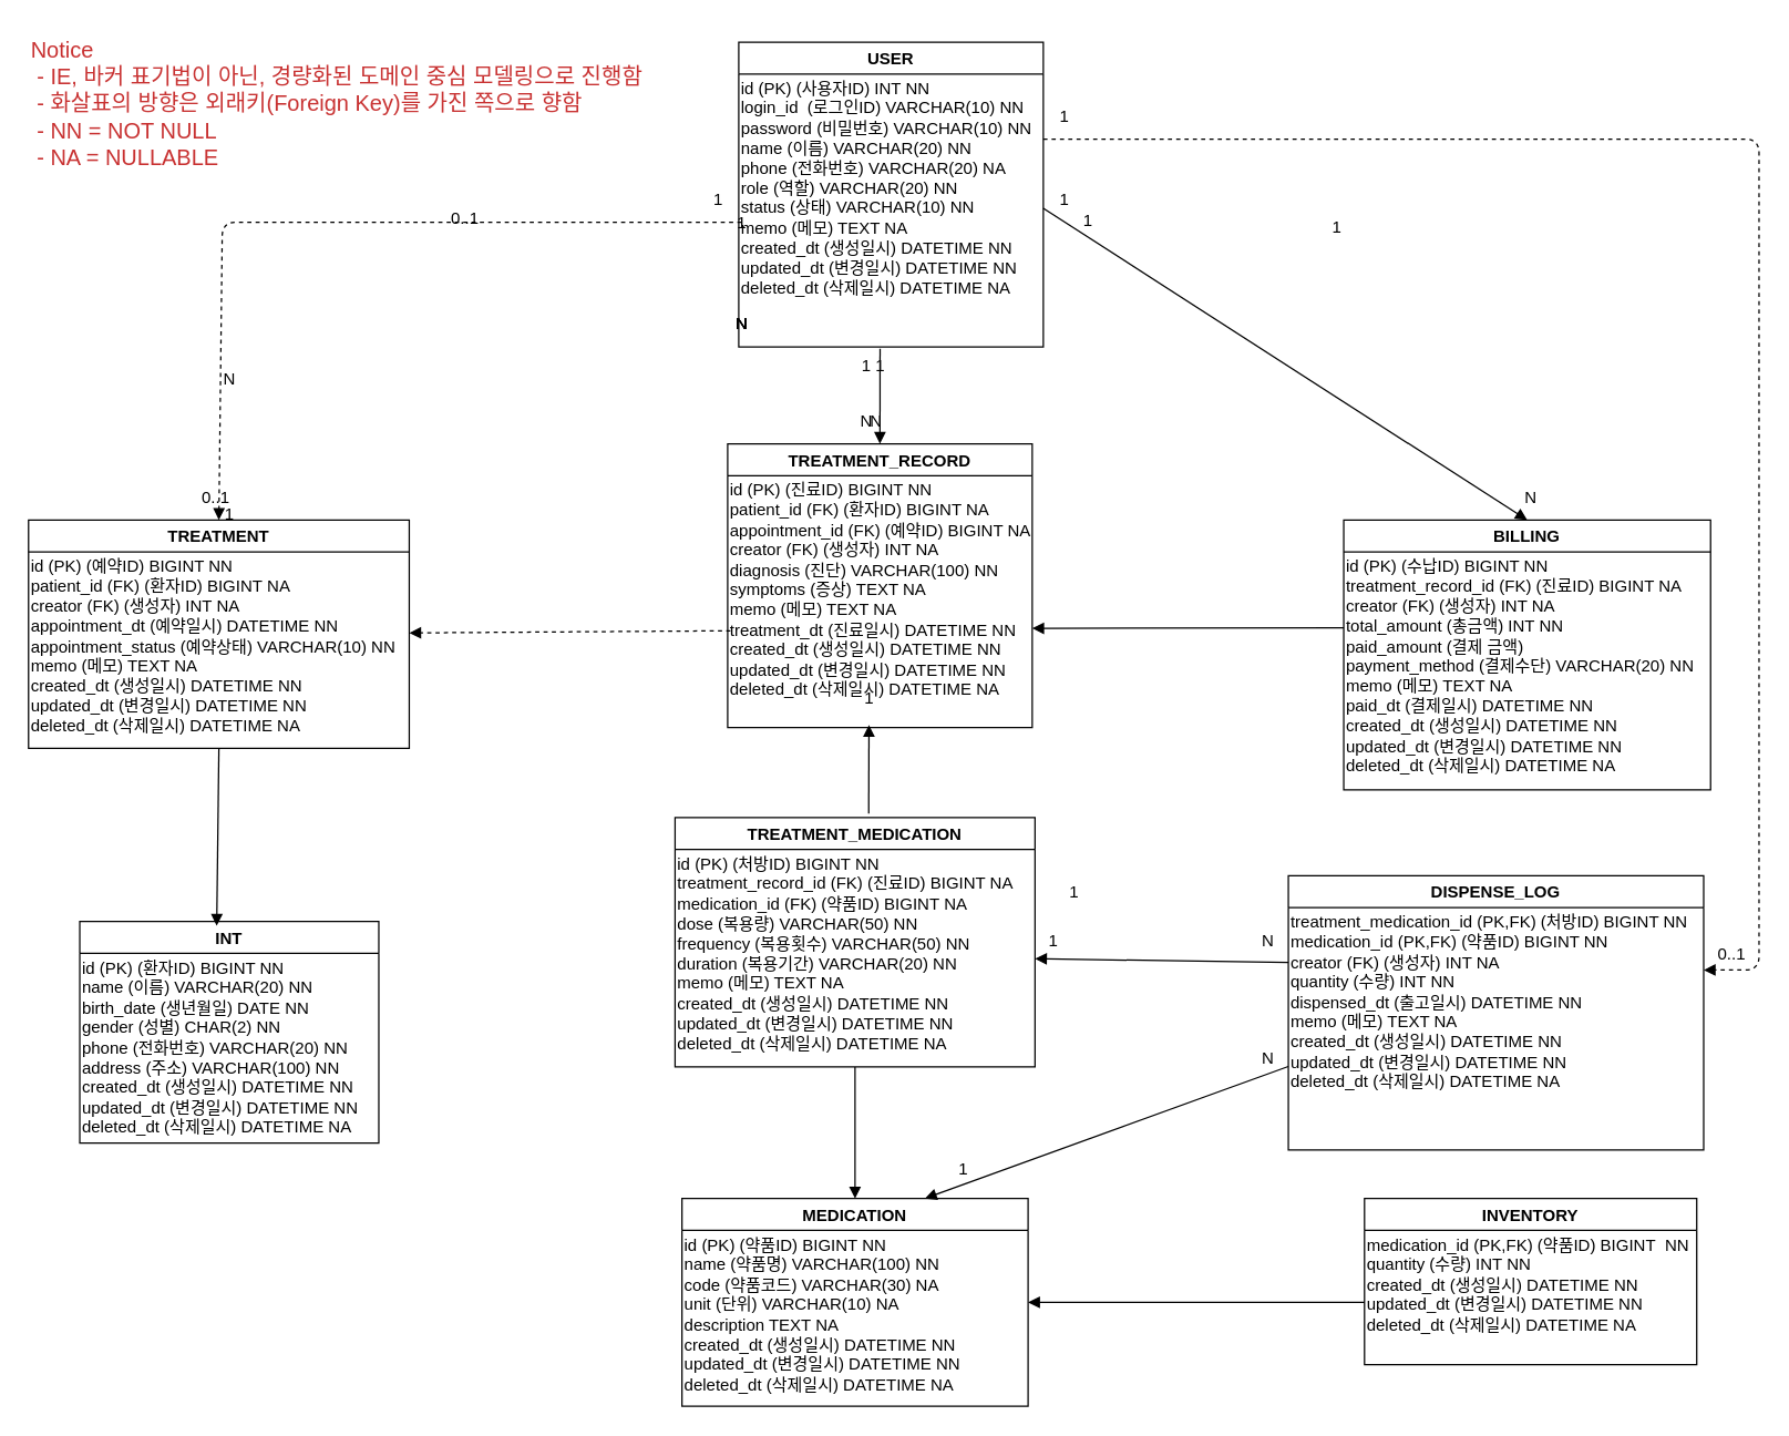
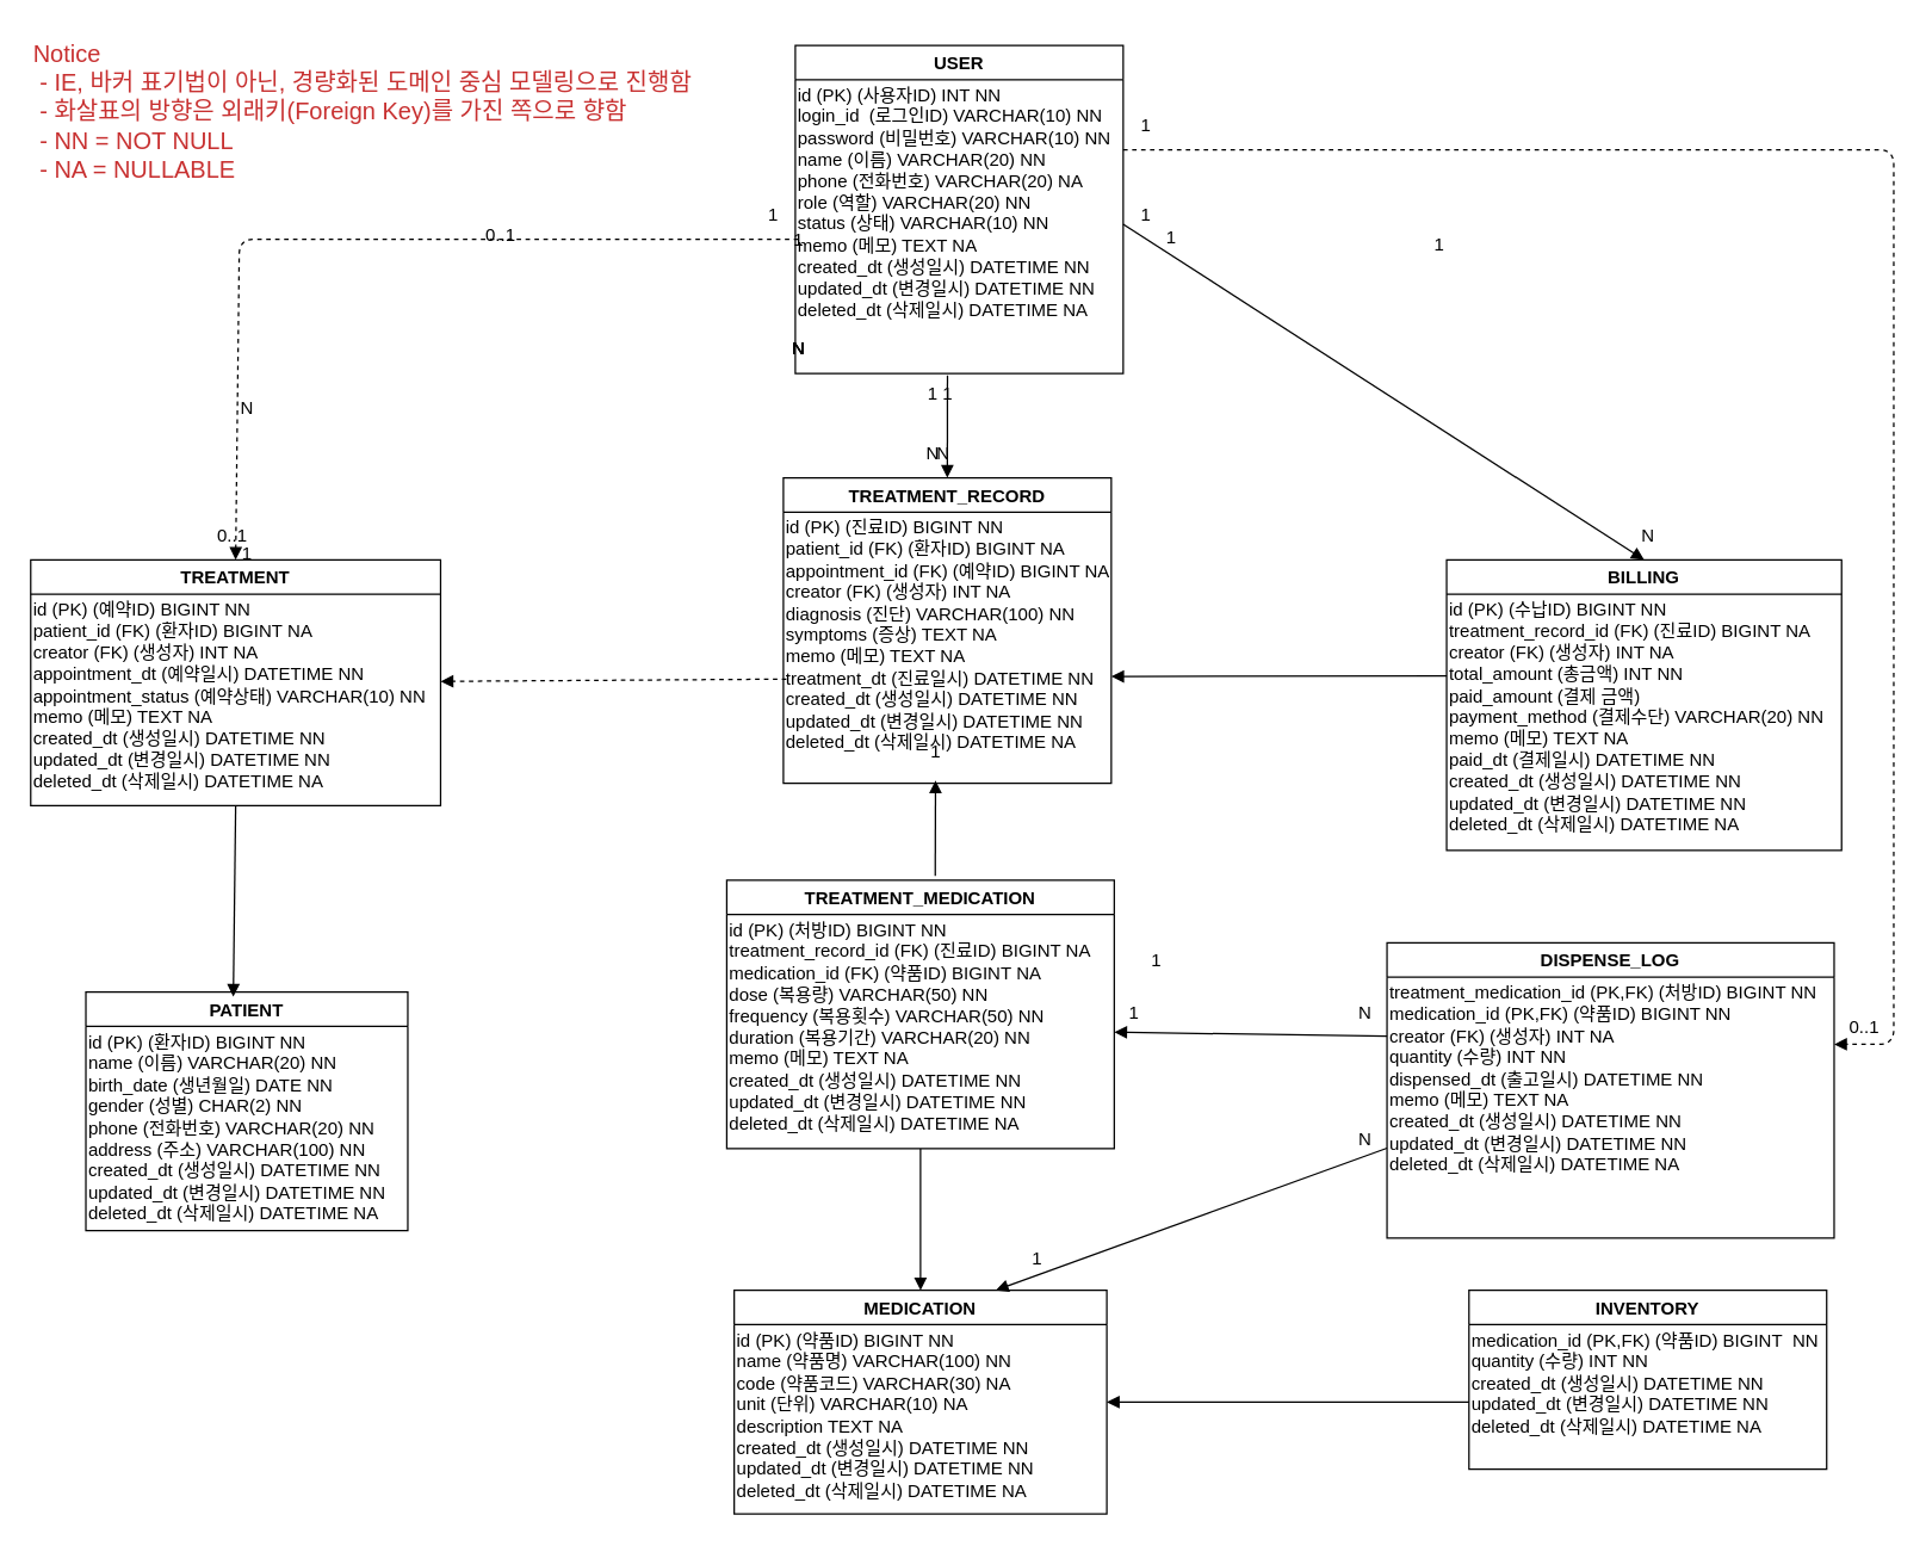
- <mxCell id="2" value="INT" style="swimlane" parent="1" vertex="1"><mxGeometry x="57" y="665" width="216" height="160" as="geometry" /></mxCell>
+ <mxCell id="2" value="PATIENT" style="swimlane" parent="1" vertex="1"><mxGeometry x="57" y="665" width="216" height="160" as="geometry" /></mxCell>
